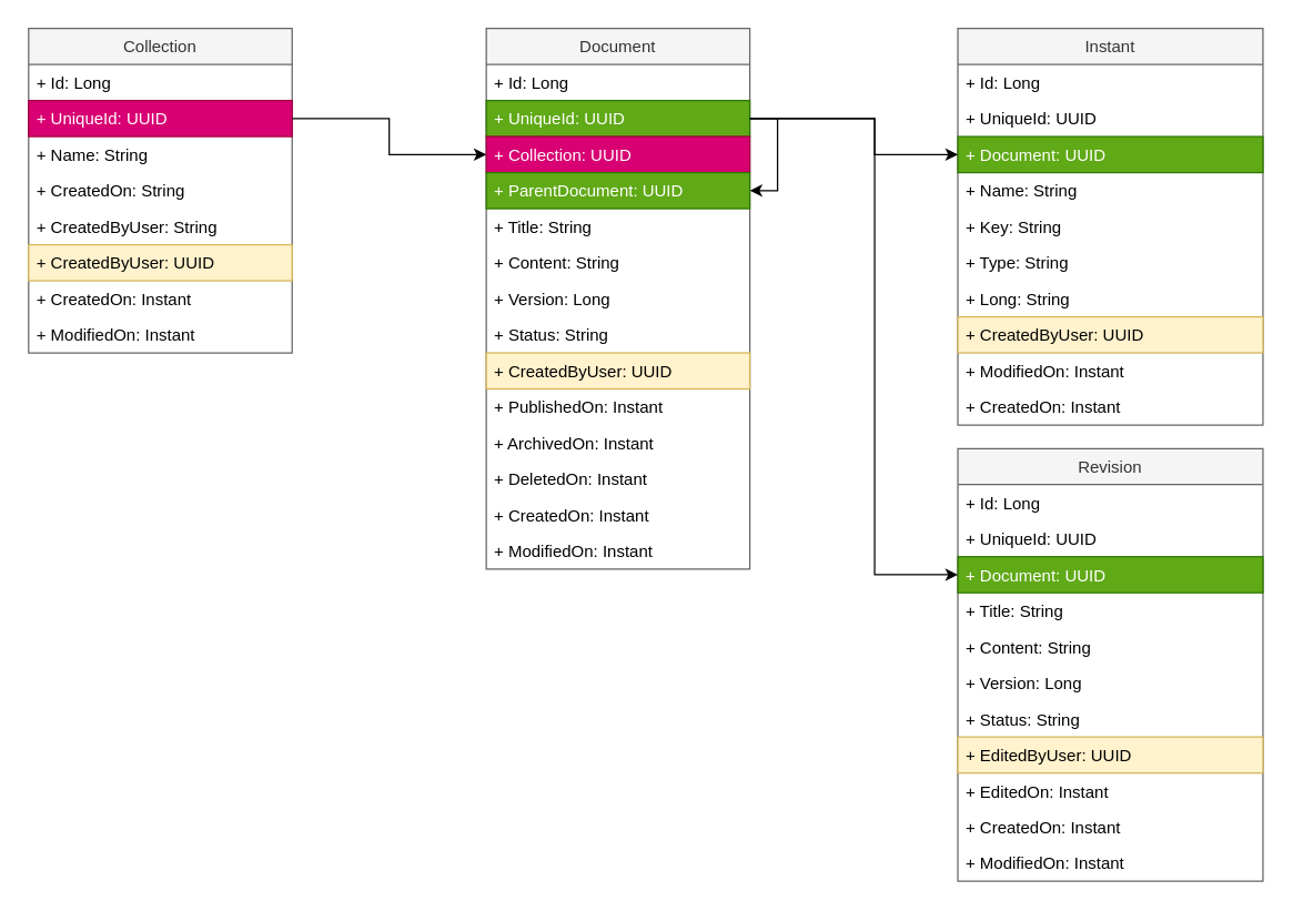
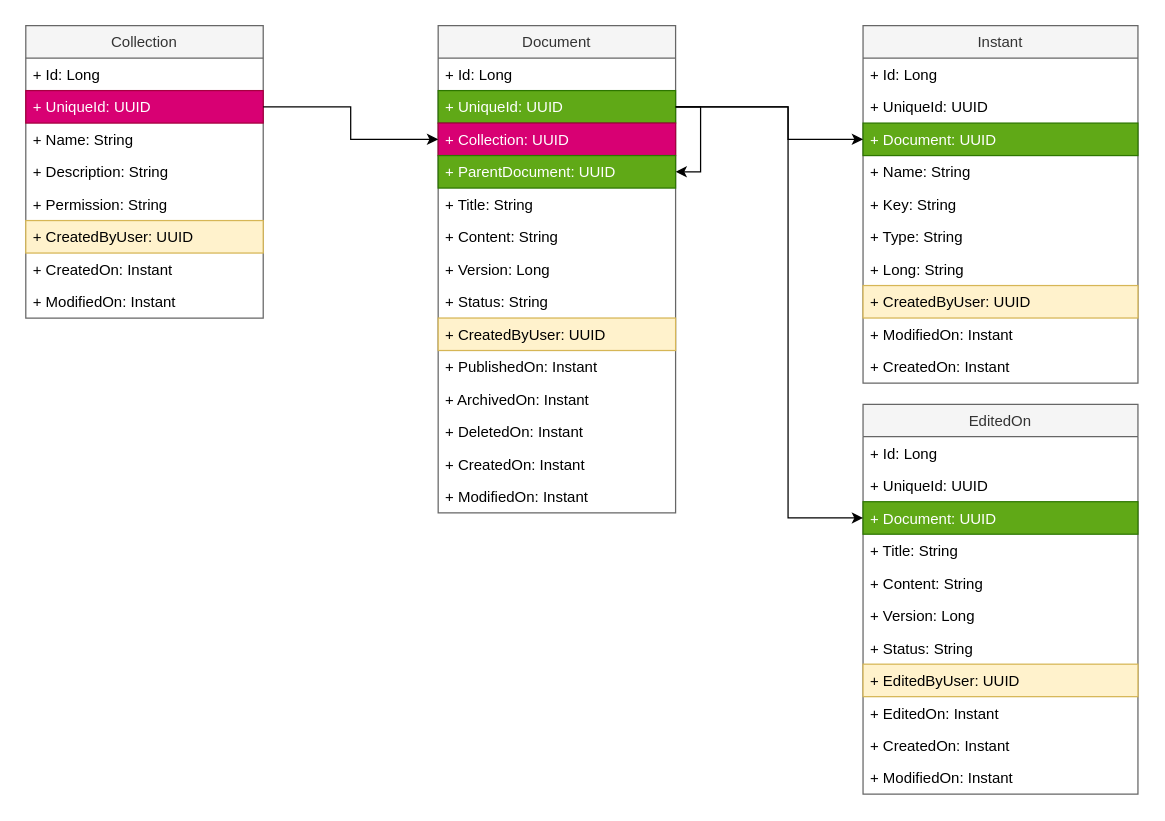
- <mxCell id="33" value="+ CreatedOn: String" style="text;strokeColor=none;fillColor=none;align=left;verticalAlign=top;spacingLeft=4;spacingRight=4;overflow=hidden;rotatable=0;points=[[0,0.5],[1,0.5]];portConstraint=eastwest;" parent="29" vertex="1"><mxGeometry y="104" width="190" height="26" as="geometry" /></mxCell>
+ <mxCell id="33" value="+ Description: String" style="text;strokeColor=none;fillColor=none;align=left;verticalAlign=top;spacingLeft=4;spacingRight=4;overflow=hidden;rotatable=0;points=[[0,0.5],[1,0.5]];portConstraint=eastwest;" parent="29" vertex="1"><mxGeometry y="104" width="190" height="26" as="geometry" /></mxCell>
- <mxCell id="34" value="+ CreatedByUser: String" style="text;align=left;verticalAlign=top;spacingLeft=4;spacingRight=4;overflow=hidden;rotatable=0;points=[[0,0.5],[1,0.5]];portConstraint=eastwest;" parent="29" vertex="1"><mxGeometry y="130" width="190" height="26" as="geometry" /></mxCell>
+ <mxCell id="34" value="+ Permission: String" style="text;align=left;verticalAlign=top;spacingLeft=4;spacingRight=4;overflow=hidden;rotatable=0;points=[[0,0.5],[1,0.5]];portConstraint=eastwest;" parent="29" vertex="1"><mxGeometry y="130" width="190" height="26" as="geometry" /></mxCell>
- <mxCell id="38" value="Revision" style="swimlane;fontStyle=0;childLayout=stackLayout;horizontal=1;startSize=26;fillColor=#f5f5f5;horizontalStack=0;resizeParent=1;resizeParentMax=0;resizeLast=0;collapsible=1;marginBottom=0;fontColor=#333333;strokeColor=#666666;" parent="1" vertex="1"><mxGeometry x="690" y="323" width="220" height="312" as="geometry" /></mxCell>
+ <mxCell id="38" value="EditedOn" style="swimlane;fontStyle=0;childLayout=stackLayout;horizontal=1;startSize=26;fillColor=#f5f5f5;horizontalStack=0;resizeParent=1;resizeParentMax=0;resizeLast=0;collapsible=1;marginBottom=0;fontColor=#333333;strokeColor=#666666;" parent="1" vertex="1"><mxGeometry x="690" y="323" width="220" height="312" as="geometry" /></mxCell>
